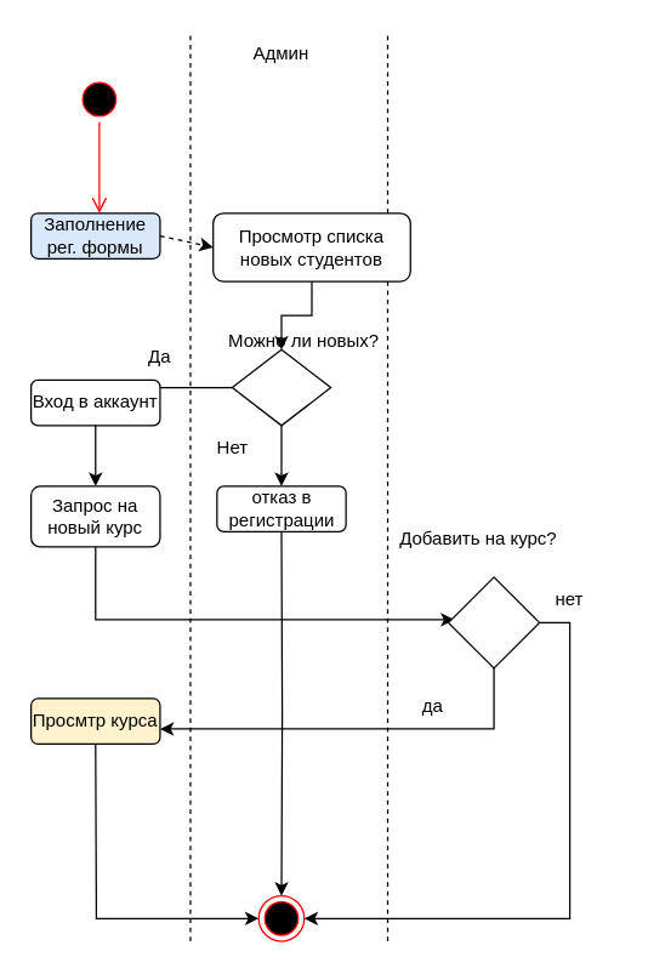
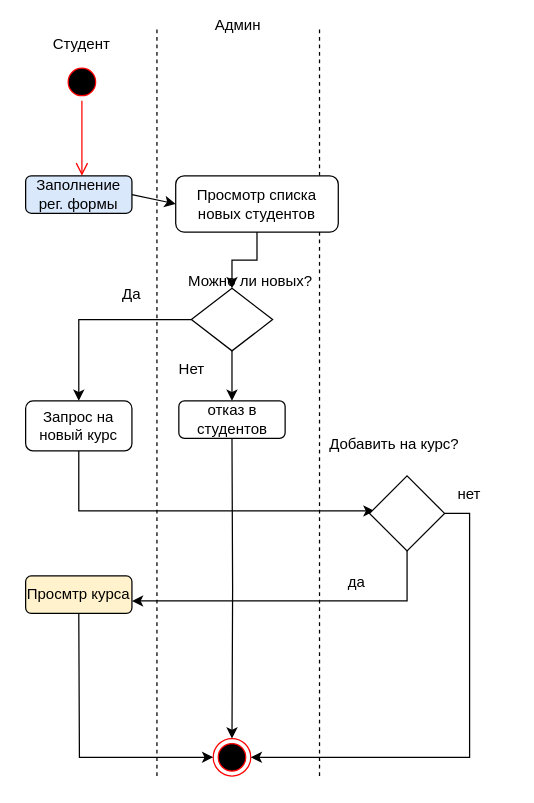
+ <mxCell id="2" value="Студент" style="text;html=1;strokeColor=none;fillColor=none;align=center;verticalAlign=middle;whiteSpace=wrap;rounded=0;" parent="1" vertex="1"><mxGeometry x="35" y="20" width="60" height="30" as="geometry" /></mxCell>
- <mxCell id="3" value="Админ" style="text;html=1;strokeColor=none;fillColor=none;align=center;verticalAlign=middle;whiteSpace=wrap;rounded=0;" parent="1" vertex="1"><mxGeometry x="155" y="20" width="60" height="30" as="geometry" /></mxCell>
+ <mxCell id="3" value="Админ" style="text;html=1;strokeColor=none;fillColor=none;align=center;verticalAlign=middle;whiteSpace=wrap;rounded=0;" parent="1" vertex="1"><mxGeometry x="160" y="5" width="60" height="30" as="geometry" /></mxCell>
- <mxCell id="11" value="" style="endArrow=classic;html=1;rounded=0;exitX=1;exitY=0.5;exitDx=0;exitDy=0;entryX=0;entryY=0.5;entryDx=0;entryDy=0;dashed=1;" parent="1" source="8" target="10" edge="1"><mxGeometry width="50" height="50" relative="1" as="geometry"><mxPoint x="275" y="320" as="sourcePoint" /><mxPoint x="325" y="270" as="targetPoint" /></mxGeometry></mxCell>
+ <mxCell id="11" value="" style="endArrow=classic;html=1;rounded=0;exitX=1;exitY=0.5;exitDx=0;exitDy=0;entryX=0;entryY=0.5;entryDx=0;entryDy=0;" parent="1" source="8" target="10" edge="1"><mxGeometry width="50" height="50" relative="1" as="geometry"><mxPoint x="275" y="320" as="sourcePoint" /><mxPoint x="325" y="270" as="targetPoint" /></mxGeometry></mxCell>
- <mxCell id="23" value="Вход в аккаунт" style="rounded=1;whiteSpace=wrap;html=1;" parent="1" vertex="1"><mxGeometry x="20" y="250" width="85" height="30" as="geometry" /></mxCell>
- <mxCell id="18" value="отказ в регистрации" style="rounded=1;whiteSpace=wrap;html=1;" parent="1" vertex="1"><mxGeometry x="142.5" y="320" width="85" height="30" as="geometry" /></mxCell>
+ <mxCell id="18" value="отказ в студентов" style="rounded=1;whiteSpace=wrap;html=1;" parent="1" vertex="1"><mxGeometry x="142.5" y="320" width="85" height="30" as="geometry" /></mxCell>
